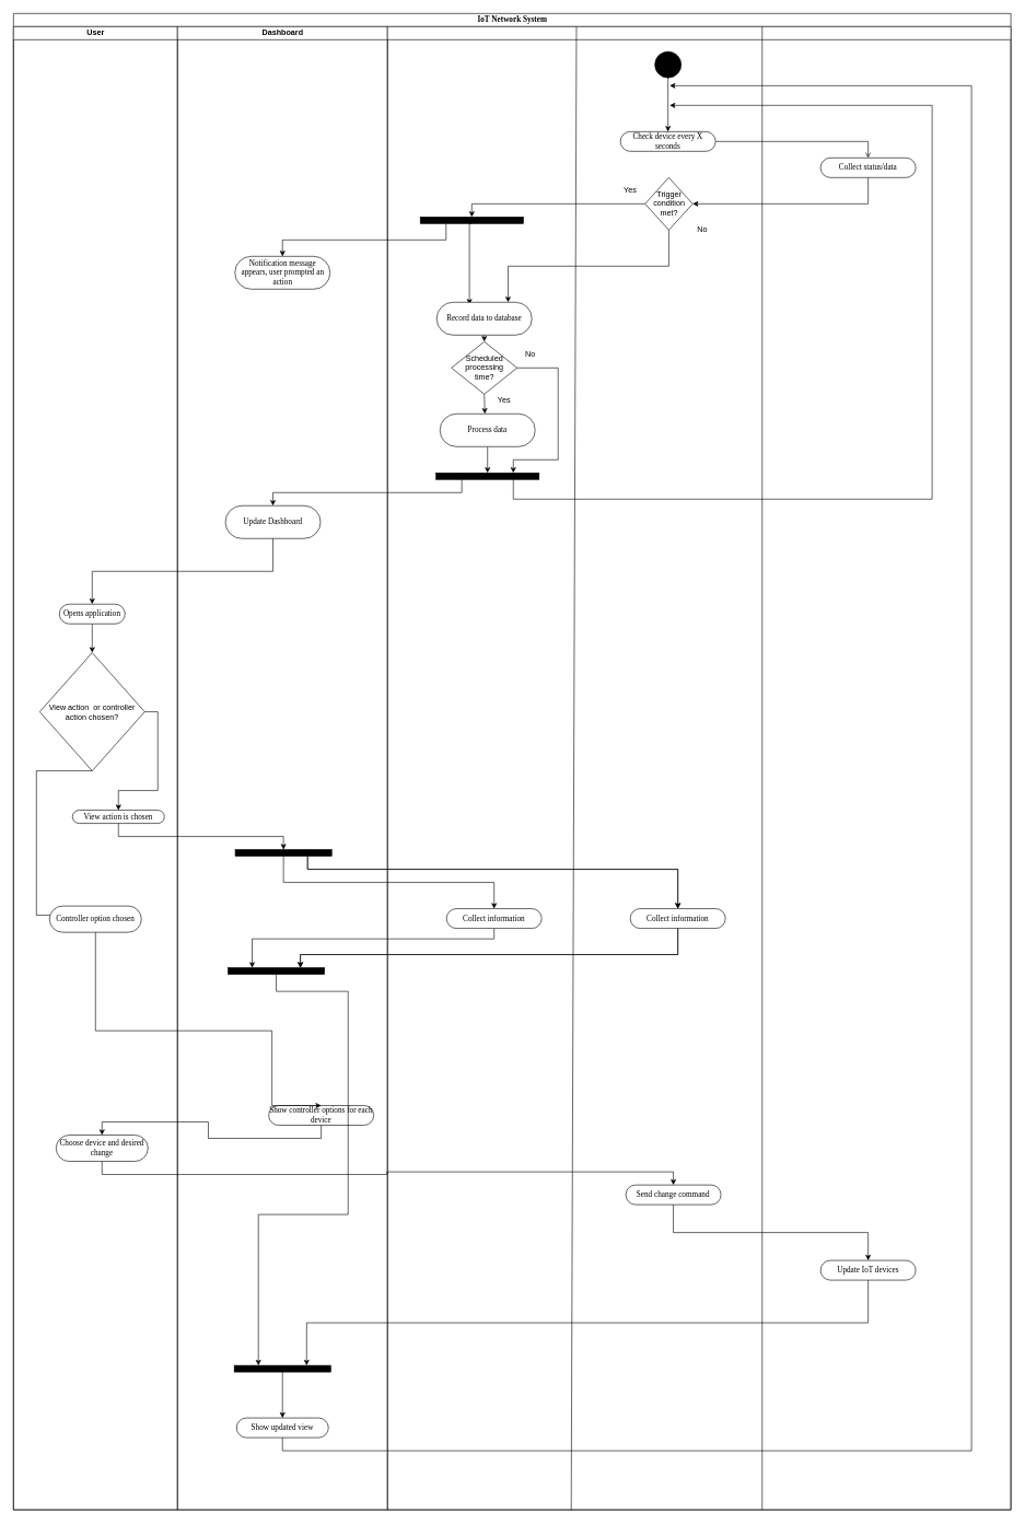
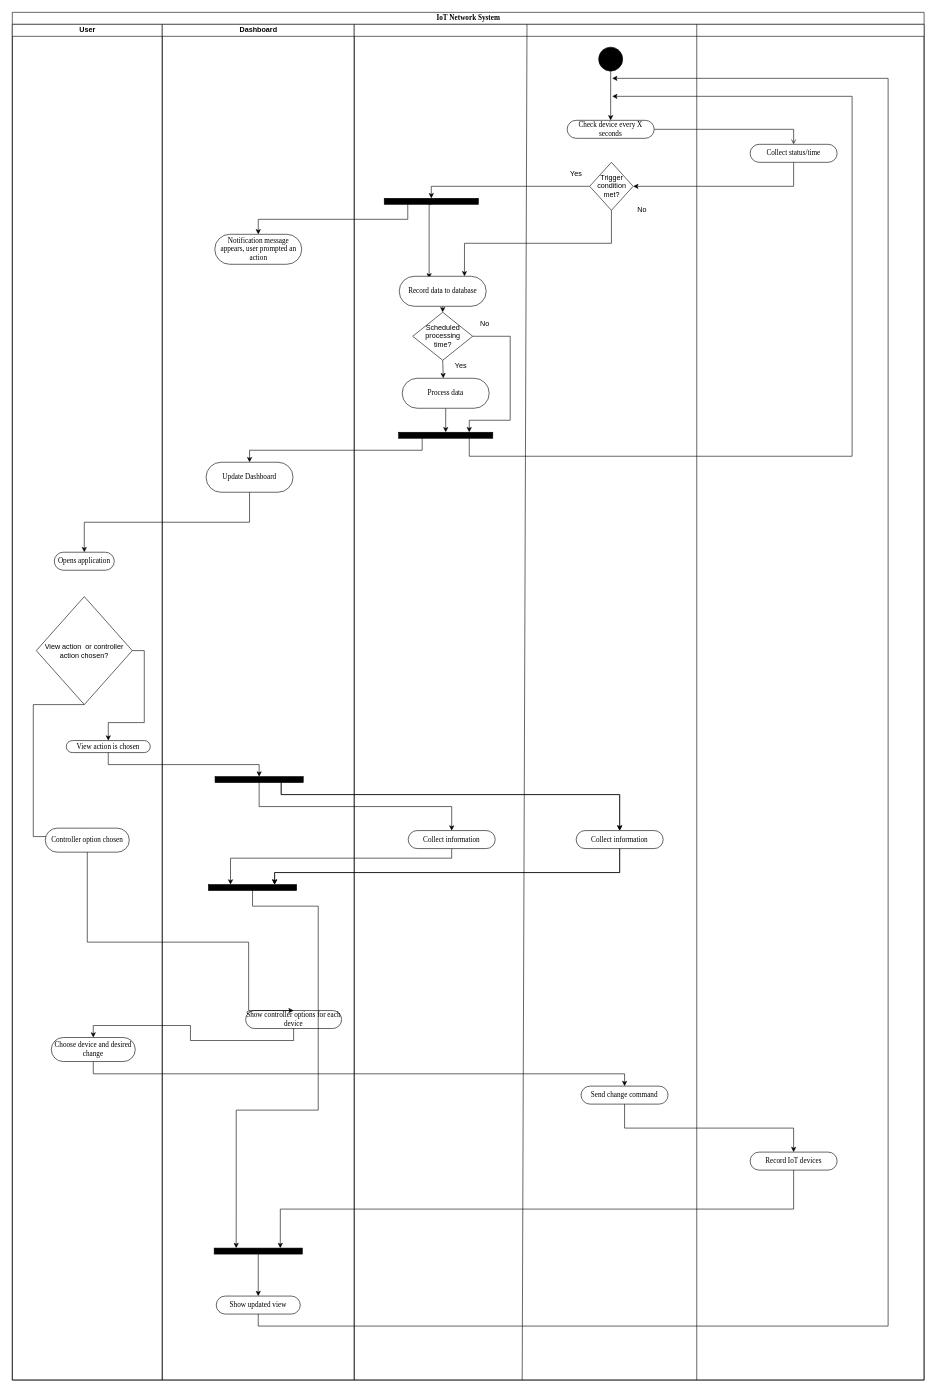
- <mxCell id="41" value="Collect status/data" style="rounded=1;whiteSpace=wrap;html=1;shadow=0;comic=0;labelBackgroundColor=none;strokeWidth=1;fontFamily=Verdana;fontSize=12;align=center;arcSize=50;" parent="31" vertex="1"><mxGeometry x="660" y="200" width="145" height="30" as="geometry" /></mxCell>
+ <mxCell id="41" value="Collect status/time" style="rounded=1;whiteSpace=wrap;html=1;shadow=0;comic=0;labelBackgroundColor=none;strokeWidth=1;fontFamily=Verdana;fontSize=12;align=center;arcSize=50;" parent="31" vertex="1"><mxGeometry x="660" y="200" width="145" height="30" as="geometry" /></mxCell>
- <mxCell id="4" style="edgeStyle=orthogonalEdgeStyle;rounded=0;orthogonalLoop=1;jettySize=auto;html=1;exitX=0.5;exitY=1;exitDx=0;exitDy=0;entryX=0.5;entryY=0;entryDx=0;entryDy=0;" parent="3" source="5" target="9" edge="1"><mxGeometry relative="1" as="geometry" /></mxCell>
- <mxCell id="60" value="Send change command" style="rounded=1;whiteSpace=wrap;html=1;shadow=0;comic=0;labelBackgroundColor=none;strokeWidth=1;fontFamily=Verdana;fontSize=12;align=center;arcSize=50;" parent="31" vertex="1"><mxGeometry x="363.17" y="1765" width="145" height="30" as="geometry" /></mxCell>
+ <mxCell id="60" value="Send change command" style="rounded=1;whiteSpace=wrap;html=1;shadow=0;comic=0;labelBackgroundColor=none;strokeWidth=1;fontFamily=Verdana;fontSize=12;align=center;arcSize=50;" parent="31" vertex="1"><mxGeometry x="378.17" y="1770" width="145" height="30" as="geometry" /></mxCell>
- <mxCell id="61" value="Update IoT devices" style="rounded=1;whiteSpace=wrap;html=1;shadow=0;comic=0;labelBackgroundColor=none;strokeWidth=1;fontFamily=Verdana;fontSize=12;align=center;arcSize=50;" parent="31" vertex="1"><mxGeometry x="660" y="1880" width="145" height="30" as="geometry" /></mxCell>
+ <mxCell id="61" value="Record IoT devices" style="rounded=1;whiteSpace=wrap;html=1;shadow=0;comic=0;labelBackgroundColor=none;strokeWidth=1;fontFamily=Verdana;fontSize=12;align=center;arcSize=50;" parent="31" vertex="1"><mxGeometry x="660" y="1880" width="145" height="30" as="geometry" /></mxCell>
